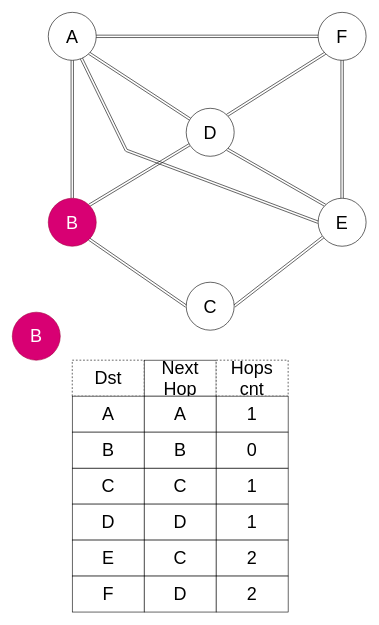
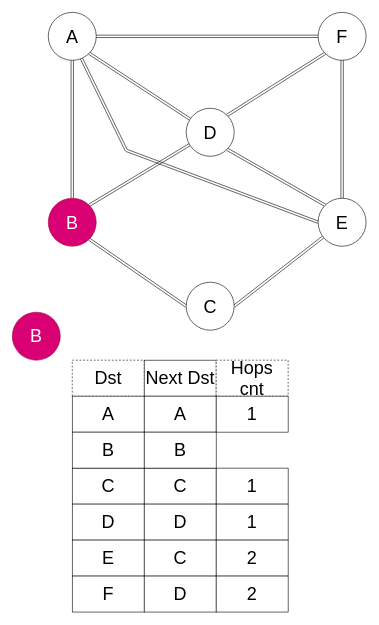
- <mxCell id="19" value="Next Hop" style="rounded=0;whiteSpace=wrap;html=1;fontSize=30;" vertex="1" parent="1"><mxGeometry x="240" y="600" width="120" height="60" as="geometry" /></mxCell>
+ <mxCell id="19" value="Next Dst" style="rounded=0;whiteSpace=wrap;html=1;fontSize=30;" vertex="1" parent="1"><mxGeometry x="240" y="600" width="120" height="60" as="geometry" /></mxCell>
- <mxCell id="39" value="0" style="rounded=0;whiteSpace=wrap;html=1;fontSize=30;" vertex="1" parent="1"><mxGeometry x="360" y="720" width="120" height="60" as="geometry" /></mxCell>
